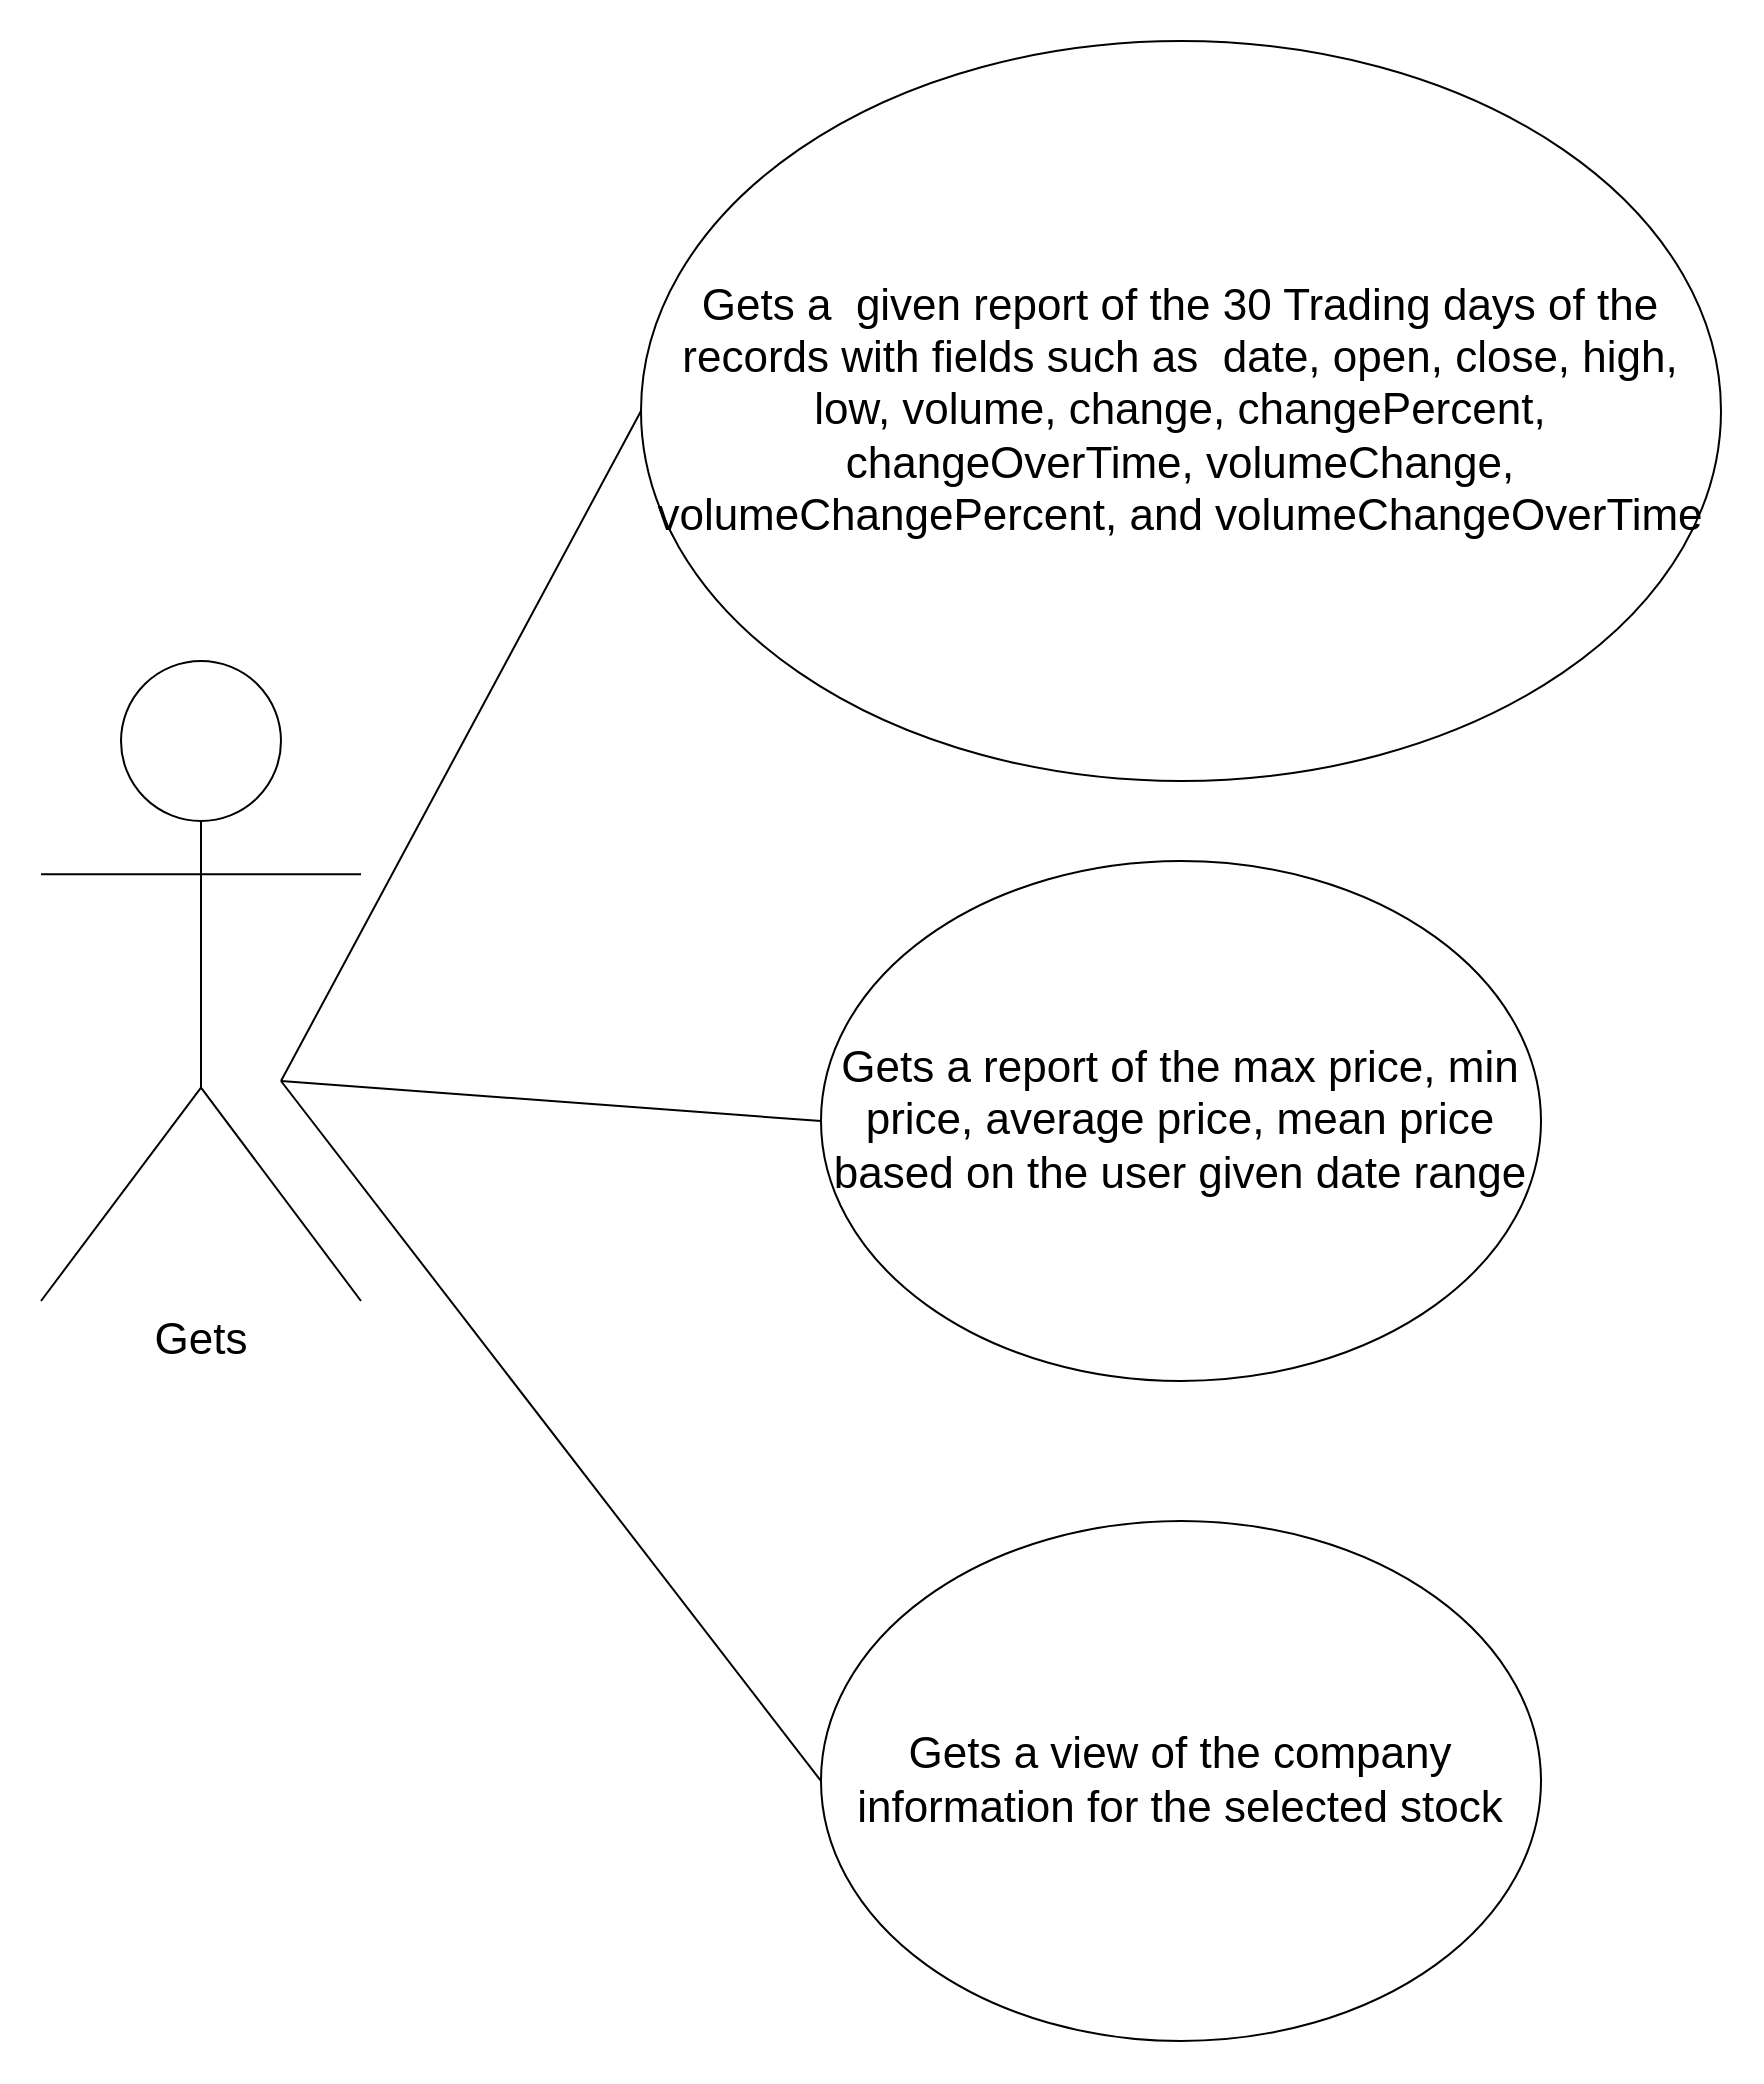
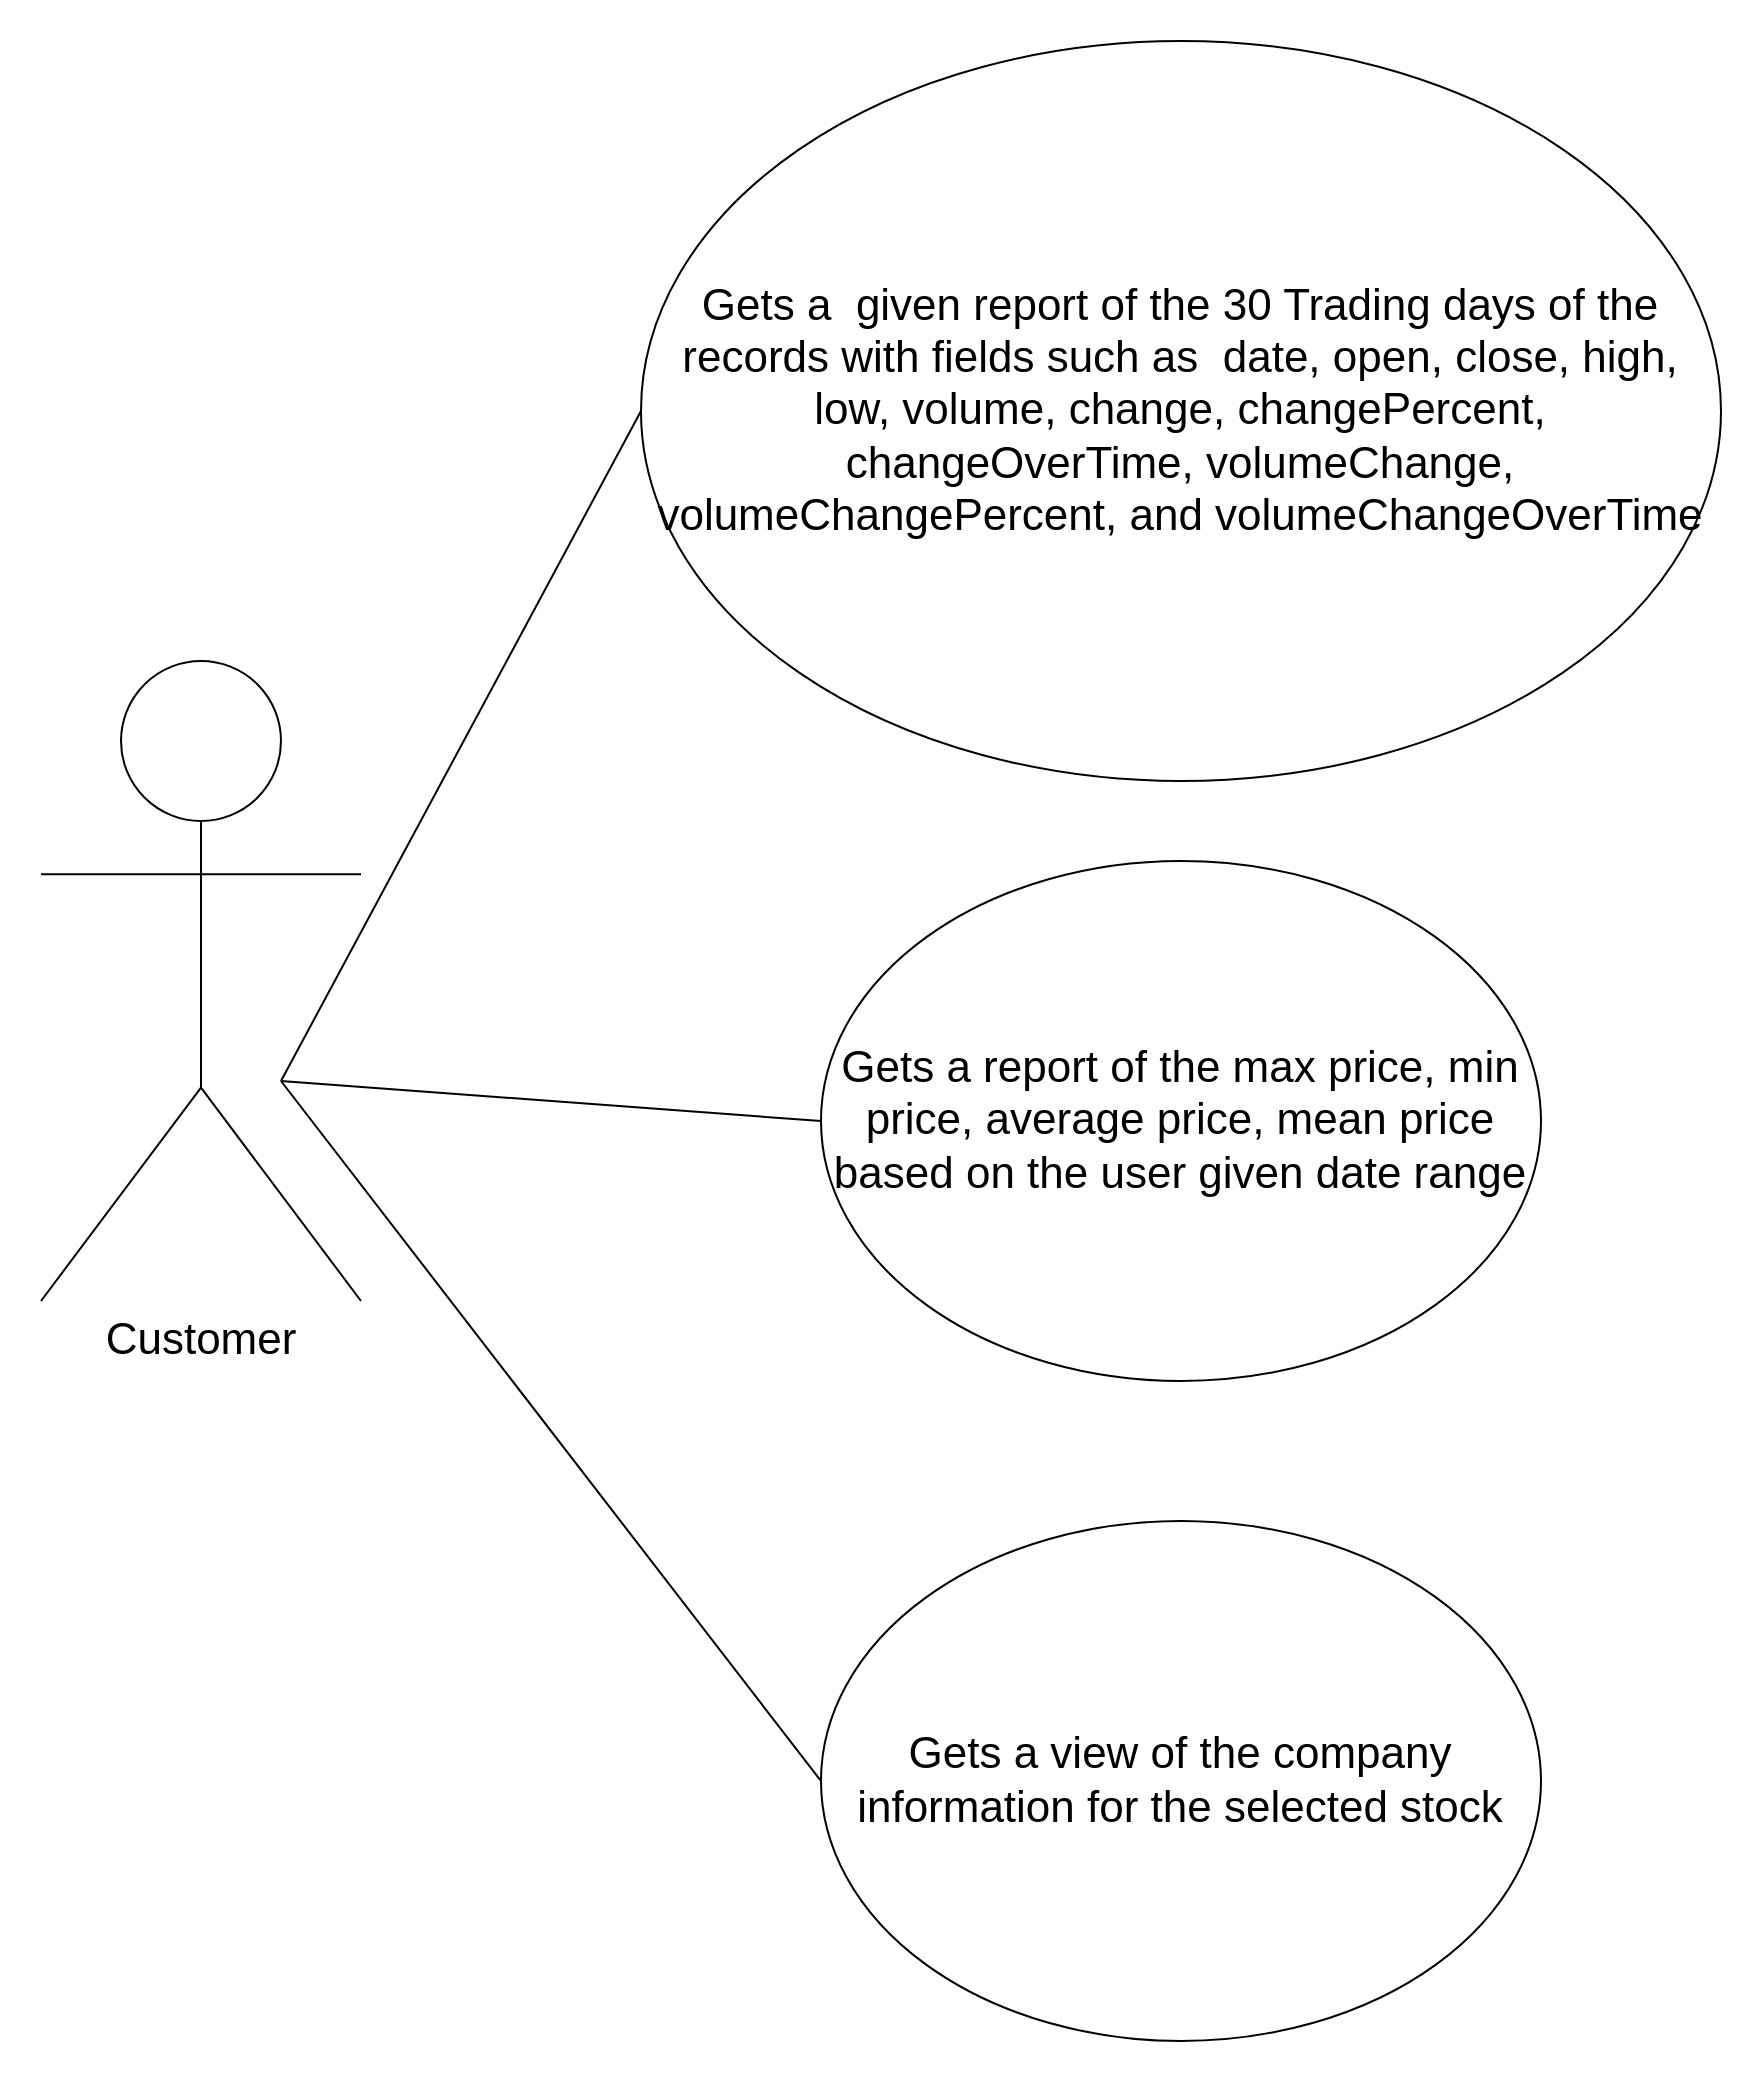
- <mxCell id="2" value="Gets" style="shape=umlActor;verticalLabelPosition=bottom;labelBackgroundColor=#ffffff;verticalAlign=top;html=1;outlineConnect=0;fontSize=22;" vertex="1" parent="1"><mxGeometry y="330" width="160" height="320" as="geometry" x="20" /></mxCell>
+ <mxCell id="2" value="Customer" style="shape=umlActor;verticalLabelPosition=bottom;labelBackgroundColor=#ffffff;verticalAlign=top;html=1;outlineConnect=0;fontSize=22;" vertex="1" parent="1"><mxGeometry y="330" width="160" height="320" as="geometry" x="20" /></mxCell>
